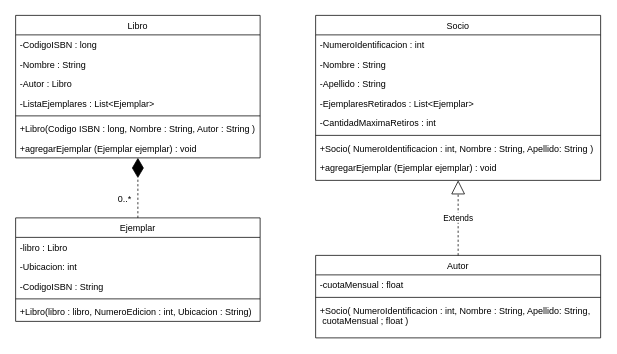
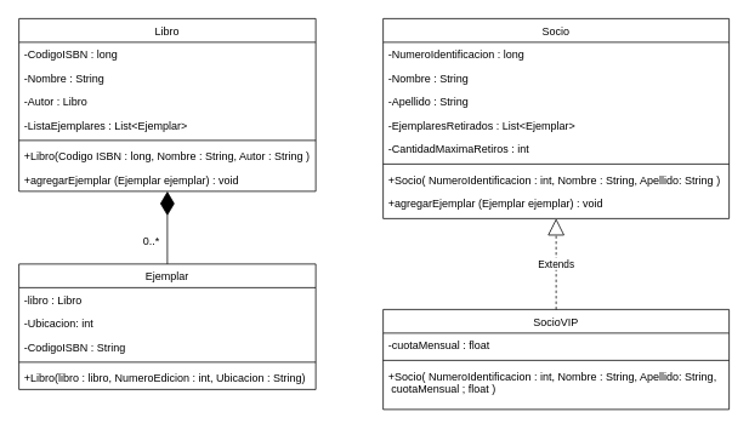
- <mxCell id="11" value="-NumeroIdentificacion : int" style="text;align=left;verticalAlign=top;spacingLeft=4;spacingRight=4;overflow=hidden;rotatable=0;points=[[0,0.5],[1,0.5]];portConstraint=eastwest;" parent="10" vertex="1"><mxGeometry y="26" width="380" height="26" as="geometry" /></mxCell>
+ <mxCell id="11" value="-NumeroIdentificacion : long" style="text;align=left;verticalAlign=top;spacingLeft=4;spacingRight=4;overflow=hidden;rotatable=0;points=[[0,0.5],[1,0.5]];portConstraint=eastwest;" parent="10" vertex="1"><mxGeometry y="26" width="380" height="26" as="geometry" /></mxCell>
- <mxCell id="30" value="" style="endArrow=diamondThin;endFill=1;endSize=24;html=1;dashed=1;" edge="1" parent="1" source="24" target="2"><mxGeometry width="160" relative="1" as="geometry"><mxPoint x="440" y="280" as="sourcePoint" /><mxPoint x="600" y="280" as="targetPoint" /></mxGeometry></mxCell>
+ <mxCell id="30" value="" style="endArrow=diamondThin;endFill=1;endSize=24;html=1;" edge="1" parent="1" source="24" target="2"><mxGeometry width="160" relative="1" as="geometry"><mxPoint x="440" y="280" as="sourcePoint" /><mxPoint x="600" y="280" as="targetPoint" /></mxGeometry></mxCell>
- <mxCell id="19" value="Autor" style="swimlane;fontStyle=0;align=center;verticalAlign=top;childLayout=stackLayout;horizontal=1;startSize=26;horizontalStack=0;resizeParent=1;resizeLast=0;collapsible=1;marginBottom=0;rounded=0;shadow=0;strokeWidth=1;" parent="1" vertex="1"><mxGeometry x="420" y="340" width="380" height="110" as="geometry"><mxRectangle x="230" y="140" width="160" height="26" as="alternateBounds" /></mxGeometry></mxCell>
+ <mxCell id="19" value="SocioVIP" style="swimlane;fontStyle=0;align=center;verticalAlign=top;childLayout=stackLayout;horizontal=1;startSize=26;horizontalStack=0;resizeParent=1;resizeLast=0;collapsible=1;marginBottom=0;rounded=0;shadow=0;strokeWidth=1;" parent="1" vertex="1"><mxGeometry x="420" y="340" width="380" height="110" as="geometry"><mxRectangle x="230" y="140" width="160" height="26" as="alternateBounds" /></mxGeometry></mxCell>
